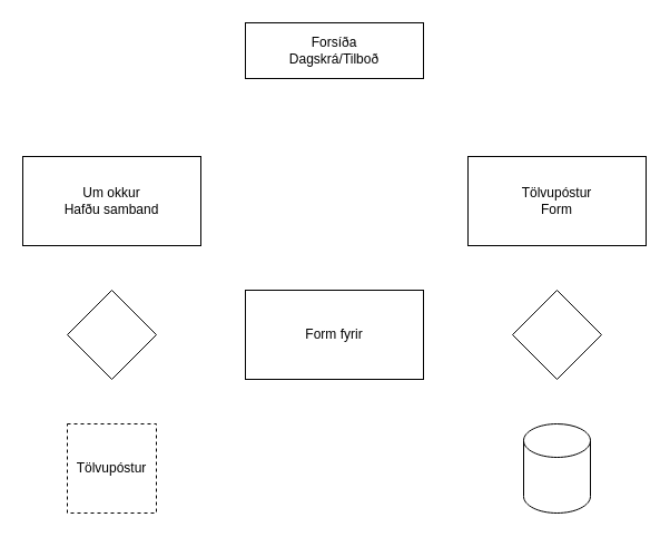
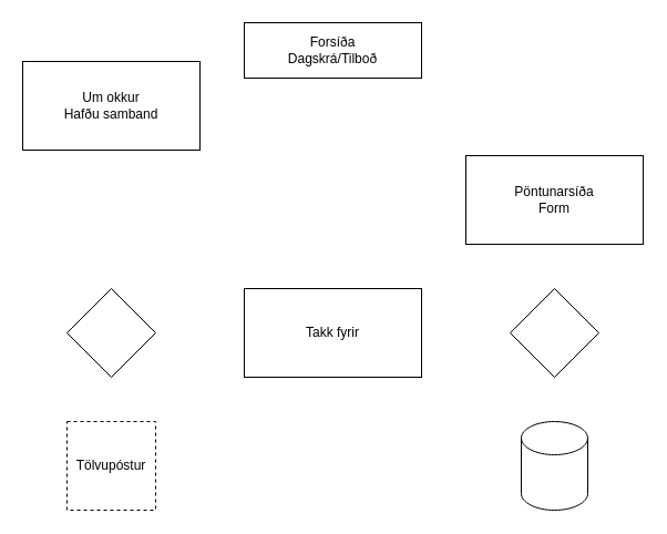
- <mxCell id="6" value="Um okkur&lt;br&gt;Hafðu samband" style="rounded=0;whiteSpace=wrap;html=1;" vertex="1" parent="1"><mxGeometry x="20" y="140" width="160" height="80" as="geometry" /></mxCell>
+ <mxCell id="6" value="Um okkur&lt;br&gt;Hafðu samband" style="rounded=0;whiteSpace=wrap;html=1;" vertex="1" parent="1"><mxGeometry x="20" y="55" width="160" height="80" as="geometry" /></mxCell>
- <mxCell id="5" value="Tölvupóstur&lt;br&gt;Form" style="rounded=0;whiteSpace=wrap;html=1;" vertex="1" parent="1"><mxGeometry x="420" y="140" width="160" height="80" as="geometry" /></mxCell>
+ <mxCell id="5" value="Pöntunarsíða&lt;br&gt;Form" style="rounded=0;whiteSpace=wrap;html=1;" vertex="1" parent="1"><mxGeometry x="420" y="140" width="160" height="80" as="geometry" /></mxCell>
- <mxCell id="8" value="Form fyrir" style="rounded=0;whiteSpace=wrap;html=1;" vertex="1" parent="1"><mxGeometry x="220" y="260" width="160" height="80" as="geometry" /></mxCell>
+ <mxCell id="8" value="Takk fyrir" style="rounded=0;whiteSpace=wrap;html=1;" vertex="1" parent="1"><mxGeometry x="220" y="260" width="160" height="80" as="geometry" /></mxCell>
